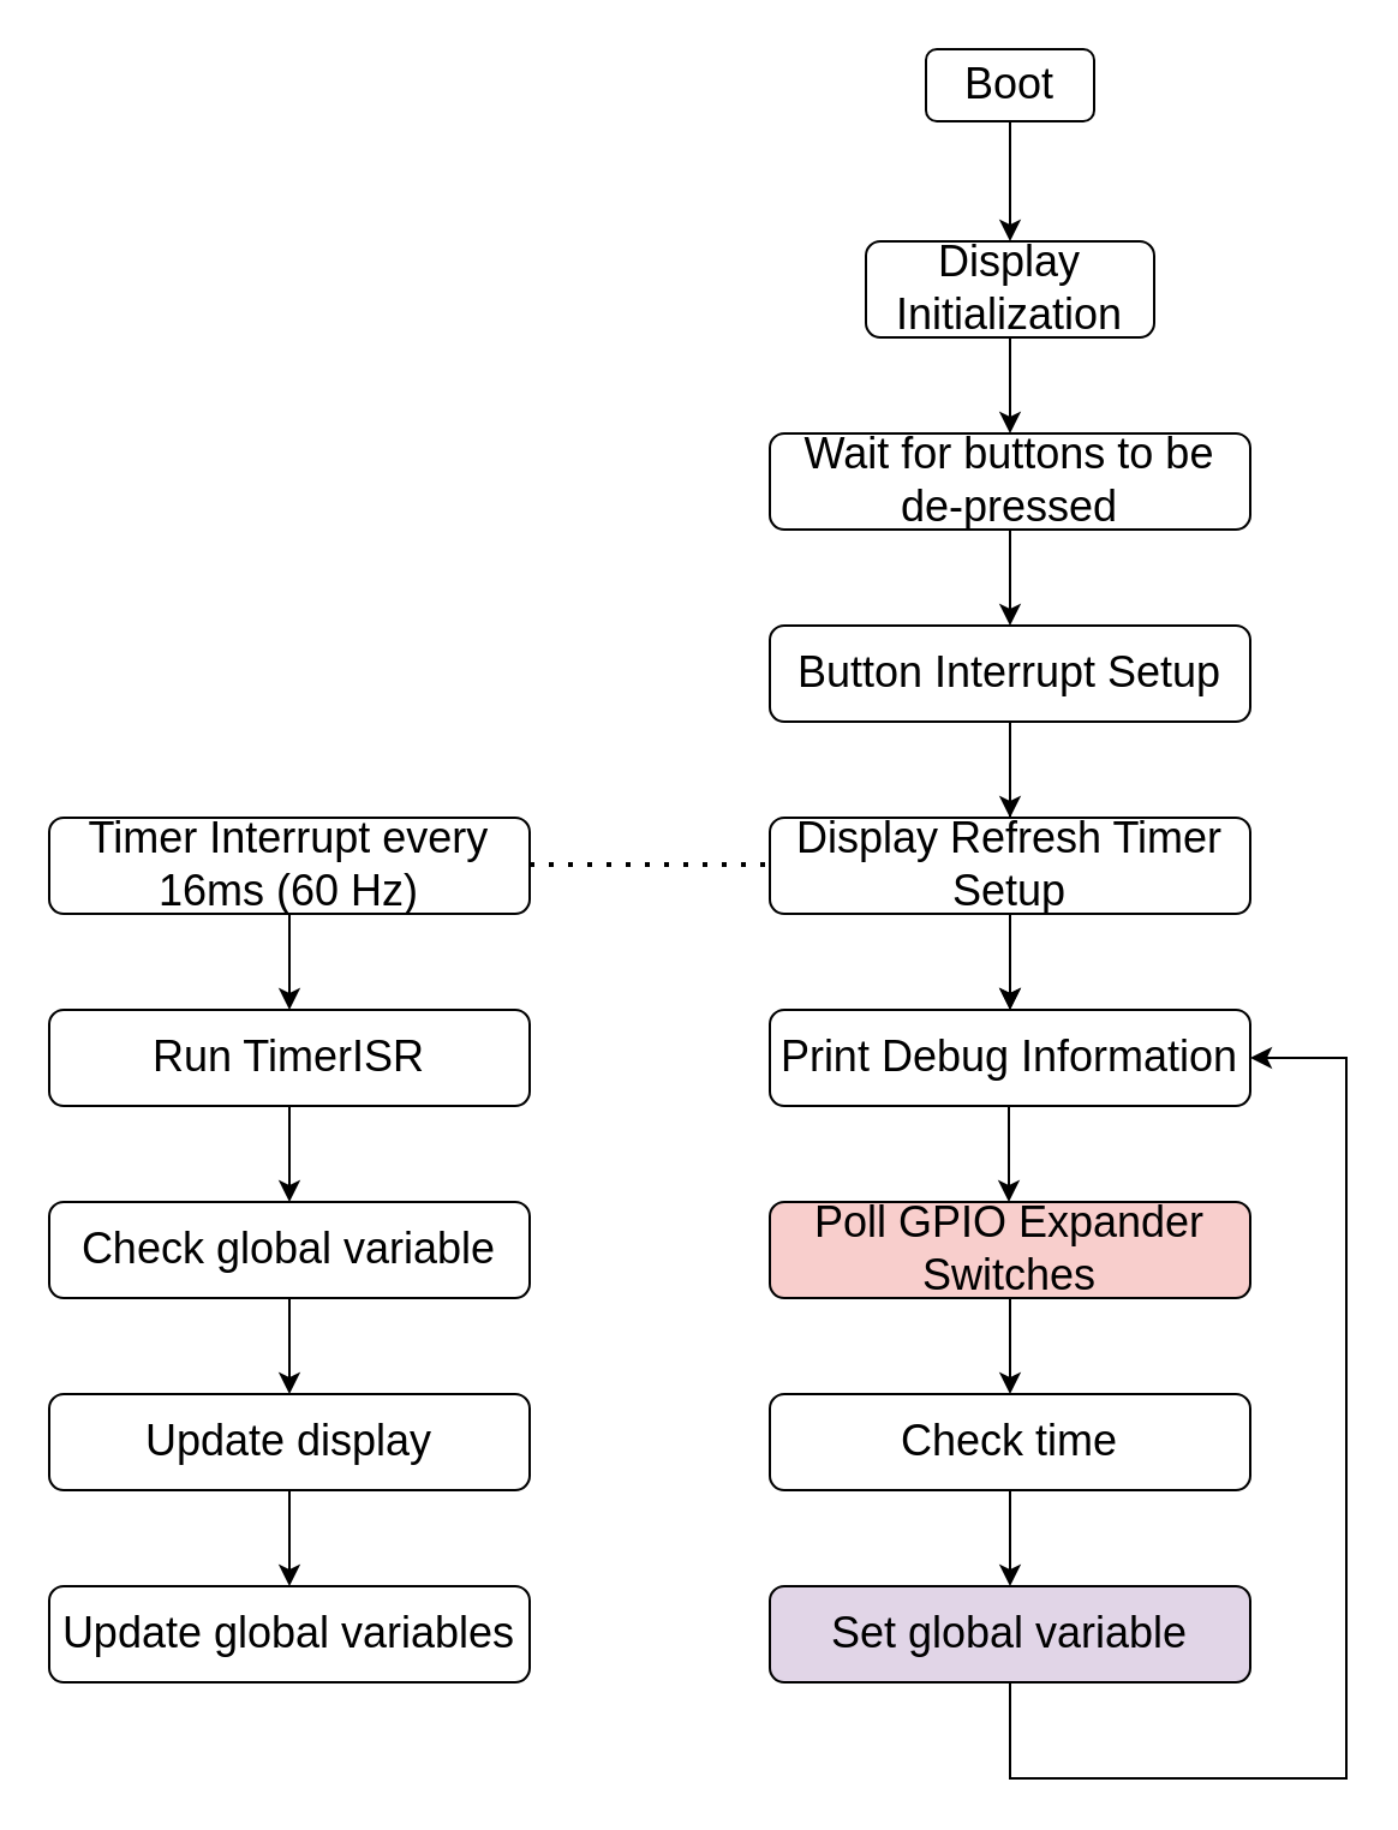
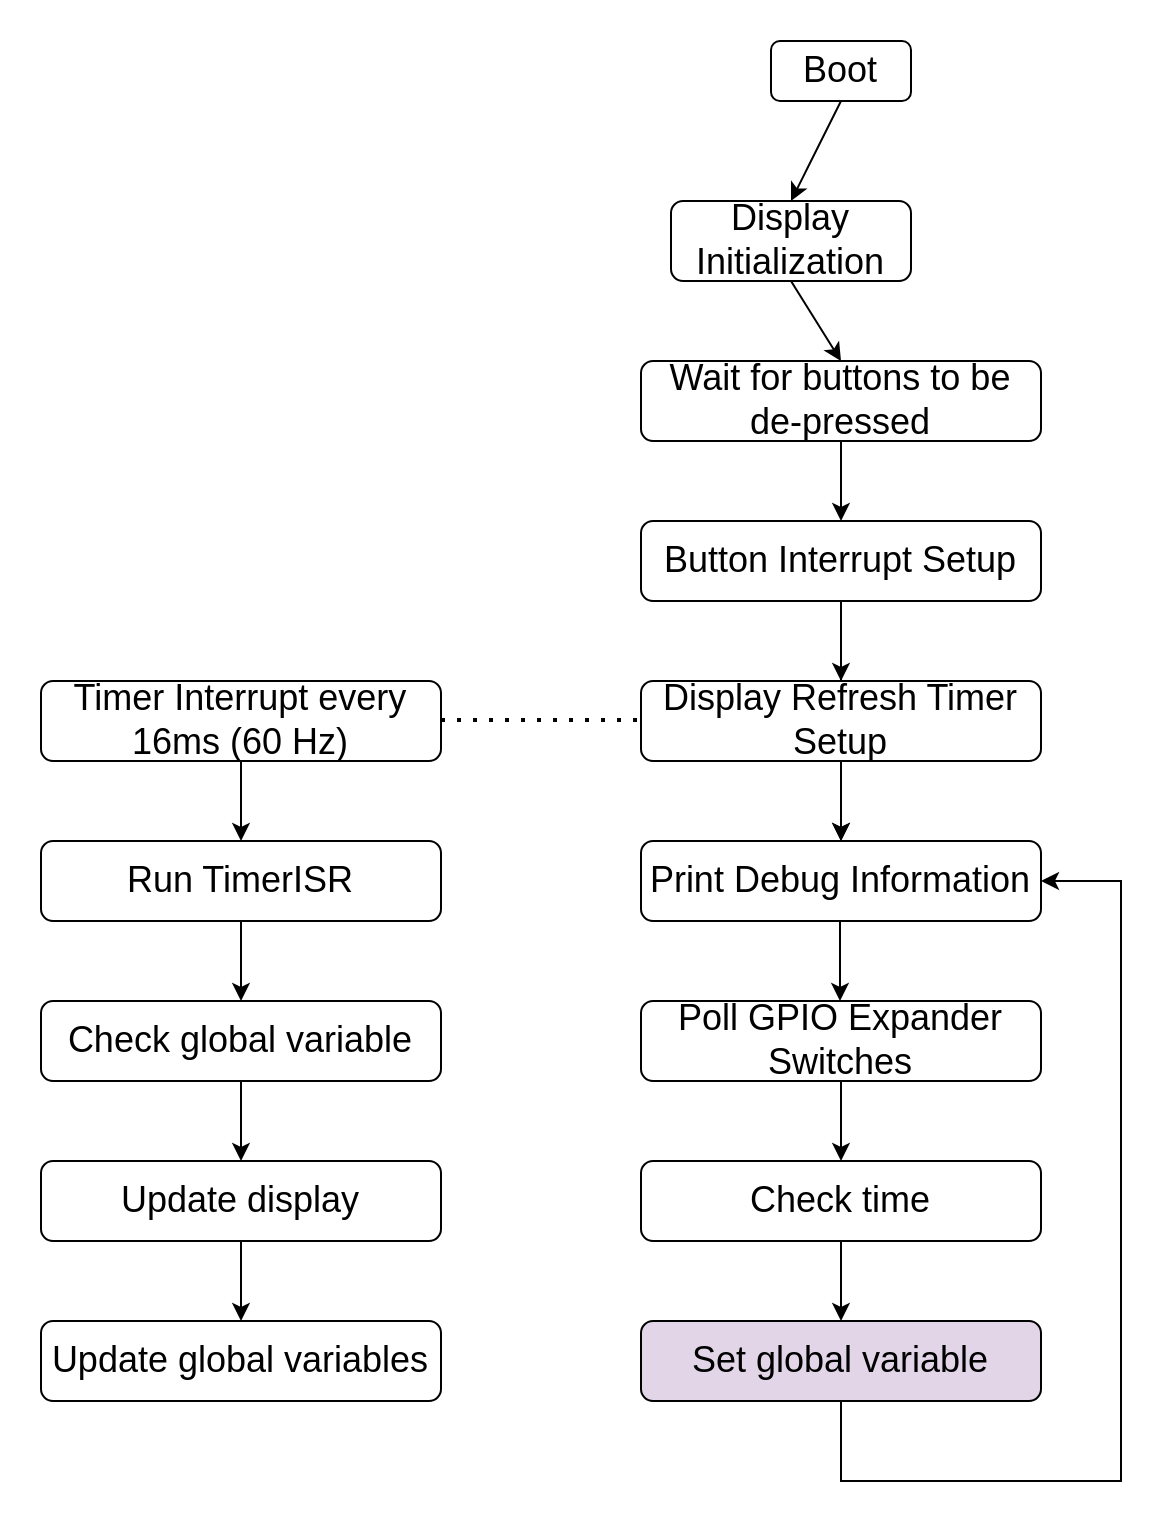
- <mxCell id="4" value="&lt;font style=&quot;font-size: 18px;&quot;&gt;Display Initialization&lt;/font&gt;" style="rounded=1;whiteSpace=wrap;html=1;" parent="1" vertex="1"><mxGeometry x="360" y="100" width="120" height="40" as="geometry" /></mxCell>
+ <mxCell id="4" value="&lt;font style=&quot;font-size: 18px;&quot;&gt;Display Initialization&lt;/font&gt;" style="rounded=1;whiteSpace=wrap;html=1;" parent="1" vertex="1"><mxGeometry x="335" y="100" width="120" height="40" as="geometry" /></mxCell>
- <mxCell id="14" value="&lt;font style=&quot;font-size: 18px;&quot;&gt;Poll GPIO Expander Switches&lt;/font&gt;" style="rounded=1;whiteSpace=wrap;html=1;fillColor=#f8cecc;" parent="1" vertex="1"><mxGeometry x="320" y="500" width="200" height="40" as="geometry" /></mxCell>
+ <mxCell id="14" value="&lt;font style=&quot;font-size: 18px;&quot;&gt;Poll GPIO Expander Switches&lt;/font&gt;" style="rounded=1;whiteSpace=wrap;html=1;" parent="1" vertex="1"><mxGeometry x="320" y="500" width="200" height="40" as="geometry" /></mxCell>
